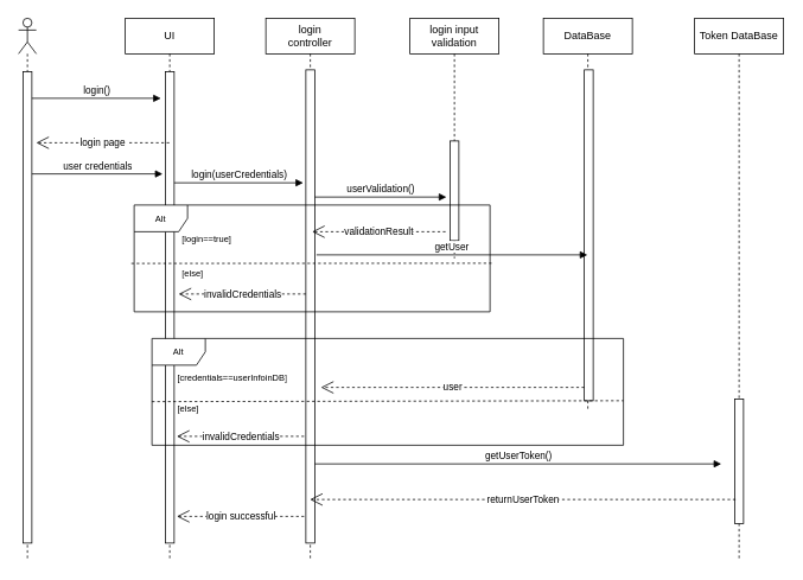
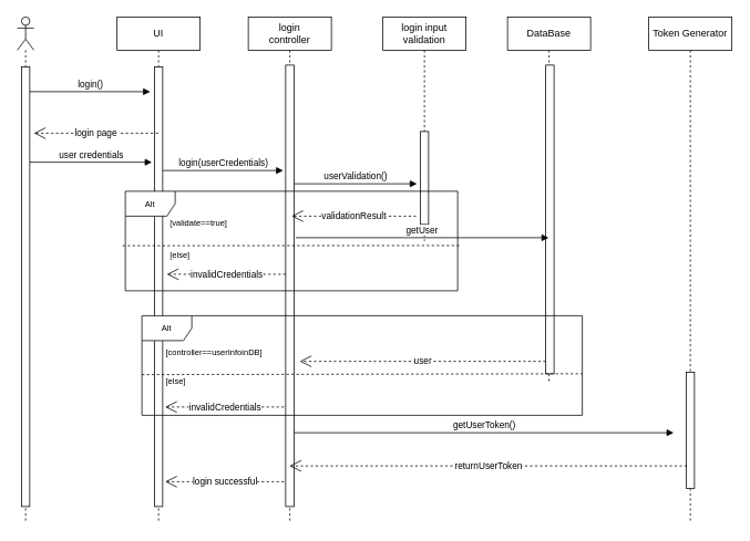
- <mxCell id="25" value="Token DataBase" style="shape=umlLifeline;perimeter=lifelinePerimeter;whiteSpace=wrap;html=1;container=1;dropTarget=0;collapsible=0;recursiveResize=0;outlineConnect=0;portConstraint=eastwest;newEdgeStyle={&quot;curved&quot;:0,&quot;rounded&quot;:0};" vertex="1" parent="1"><mxGeometry x="780" y="20" width="100" height="610" as="geometry" /></mxCell>
+ <mxCell id="25" value="Token Generator" style="shape=umlLifeline;perimeter=lifelinePerimeter;whiteSpace=wrap;html=1;container=1;dropTarget=0;collapsible=0;recursiveResize=0;outlineConnect=0;portConstraint=eastwest;newEdgeStyle={&quot;curved&quot;:0,&quot;rounded&quot;:0};" vertex="1" parent="1"><mxGeometry x="780" y="20" width="100" height="610" as="geometry" /></mxCell>
- <mxCell id="19" value="&lt;font style=&quot;font-size: 10px;&quot;&gt;[login==true]&lt;/font&gt;" style="text;strokeColor=none;fillColor=none;align=left;verticalAlign=top;spacingLeft=4;spacingRight=4;overflow=hidden;rotatable=0;points=[[0,0.5],[1,0.5]];portConstraint=eastwest;whiteSpace=wrap;html=1;" vertex="1" parent="1"><mxGeometry x="198" y="254" width="100" height="26" as="geometry" /></mxCell>
+ <mxCell id="19" value="&lt;font style=&quot;font-size: 10px;&quot;&gt;[validate==true]&lt;/font&gt;" style="text;strokeColor=none;fillColor=none;align=left;verticalAlign=top;spacingLeft=4;spacingRight=4;overflow=hidden;rotatable=0;points=[[0,0.5],[1,0.5]];portConstraint=eastwest;whiteSpace=wrap;html=1;" vertex="1" parent="1"><mxGeometry x="198" y="254" width="100" height="26" as="geometry" /></mxCell>
- <mxCell id="31" value="&lt;font style=&quot;font-size: 10px;&quot;&gt;[credentials==userInfoinDB]&lt;/font&gt;" style="text;strokeColor=none;fillColor=none;align=left;verticalAlign=top;spacingLeft=4;spacingRight=4;overflow=hidden;rotatable=0;points=[[0,0.5],[1,0.5]];portConstraint=eastwest;whiteSpace=wrap;html=1;" vertex="1" parent="1"><mxGeometry x="193" y="410" width="137" height="26" as="geometry" /></mxCell>
+ <mxCell id="31" value="&lt;font style=&quot;font-size: 10px;&quot;&gt;[controller==userInfoinDB]&lt;/font&gt;" style="text;strokeColor=none;fillColor=none;align=left;verticalAlign=top;spacingLeft=4;spacingRight=4;overflow=hidden;rotatable=0;points=[[0,0.5],[1,0.5]];portConstraint=eastwest;whiteSpace=wrap;html=1;" vertex="1" parent="1"><mxGeometry x="193" y="410" width="137" height="26" as="geometry" /></mxCell>
